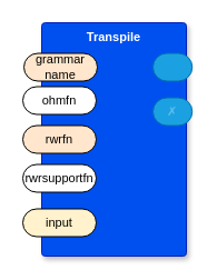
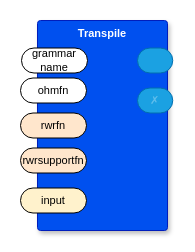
- <mxCell id="8" value="grammar name" style="rounded=1;whiteSpace=wrap;sketch=0;points=[[0,0.5,0,0,0],[1,0.5,0,0,0]];arcSize=50;fontFamily=Helvetica;fontSize=11;fontColor=default;fillColor=#ffe6cc;" vertex="1" parent="2"><mxGeometry x="-16" y="27.5" width="66" height="25" as="geometry" /></mxCell>
+ <mxCell id="8" value="grammar name" style="rounded=1;whiteSpace=wrap;sketch=0;points=[[0,0.5,0,0,0],[1,0.5,0,0,0]];arcSize=50;fontFamily=Helvetica;fontSize=11;fontColor=default;" vertex="1" parent="2"><mxGeometry x="-16" y="27.5" width="66" height="25" as="geometry" /></mxCell>
- <mxCell id="9" value="rwrsupportfn" style="rounded=1;whiteSpace=wrap;sketch=0;points=[[0,0.5,0,0,0],[1,0.5,0,0,0]];arcSize=50;fontFamily=Helvetica;fontSize=11;fontColor=default;" vertex="1" parent="2"><mxGeometry x="-17" y="127.5" width="66" height="25" as="geometry" /></mxCell>
+ <mxCell id="9" value="rwrsupportfn" style="rounded=1;whiteSpace=wrap;sketch=0;points=[[0,0.5,0,0,0],[1,0.5,0,0,0]];arcSize=50;fontFamily=Helvetica;fontSize=11;fontColor=default;fillColor=#ffe6cc;" vertex="1" parent="2"><mxGeometry x="-17" y="127.5" width="66" height="25" as="geometry" /></mxCell>
